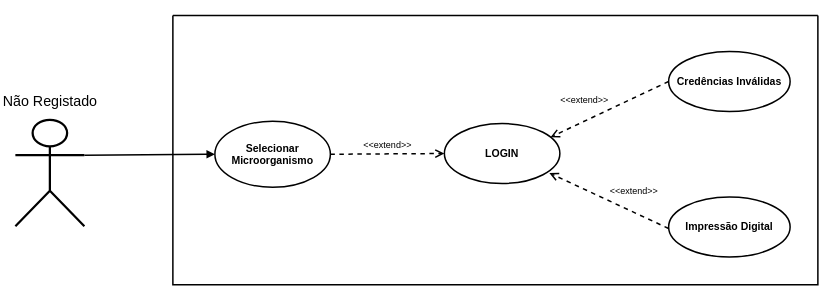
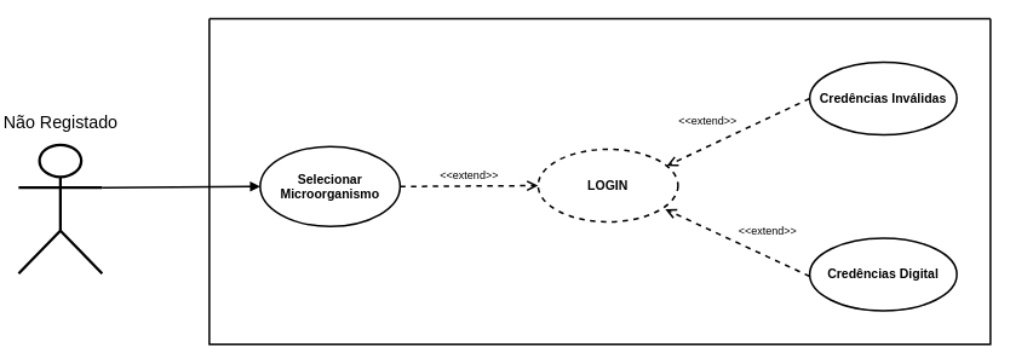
- <mxCell id="3" value="LOGIN" style="ellipse;whiteSpace=wrap;html=1;fillColor=none;strokeWidth=2;fontSize=14;fontStyle=1;labelBackgroundColor=none;" vertex="1" parent="2"><mxGeometry x="362" y="144" width="154" height="80" as="geometry" /></mxCell>
+ <mxCell id="3" value="LOGIN" style="ellipse;whiteSpace=wrap;html=1;fillColor=none;strokeWidth=2;fontSize=14;fontStyle=1;labelBackgroundColor=none;dashed=1;" vertex="1" parent="2"><mxGeometry x="362" y="144" width="154" height="80" as="geometry" /></mxCell>
- <mxCell id="7" value="Impressão Digital" style="ellipse;whiteSpace=wrap;html=1;fillColor=none;strokeWidth=2;fontSize=14;fontStyle=1;labelBackgroundColor=none;" vertex="1" parent="2"><mxGeometry x="661" y="242" width="162" height="80" as="geometry" /></mxCell>
+ <mxCell id="7" value="Credências Digital" style="ellipse;whiteSpace=wrap;html=1;fillColor=none;strokeWidth=2;fontSize=14;fontStyle=1;labelBackgroundColor=none;" vertex="1" parent="2"><mxGeometry x="661" y="242" width="162" height="80" as="geometry" /></mxCell>
